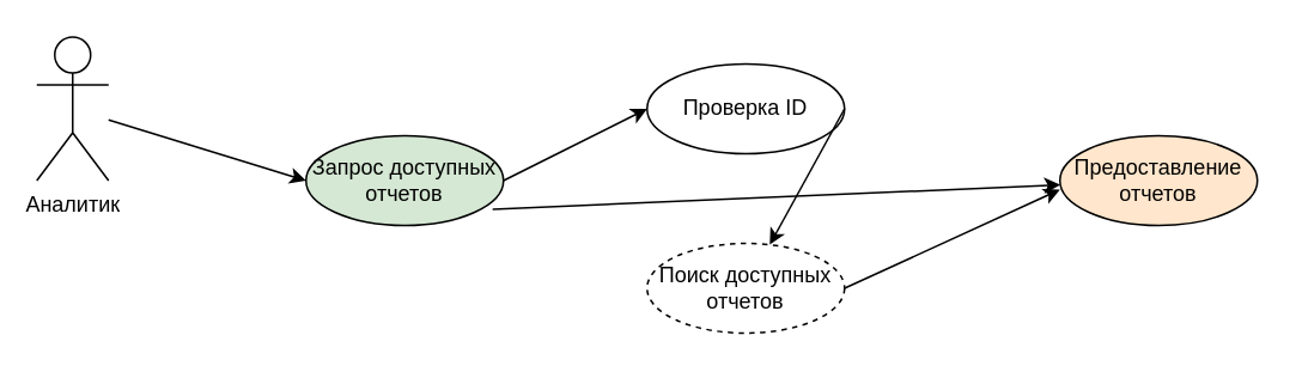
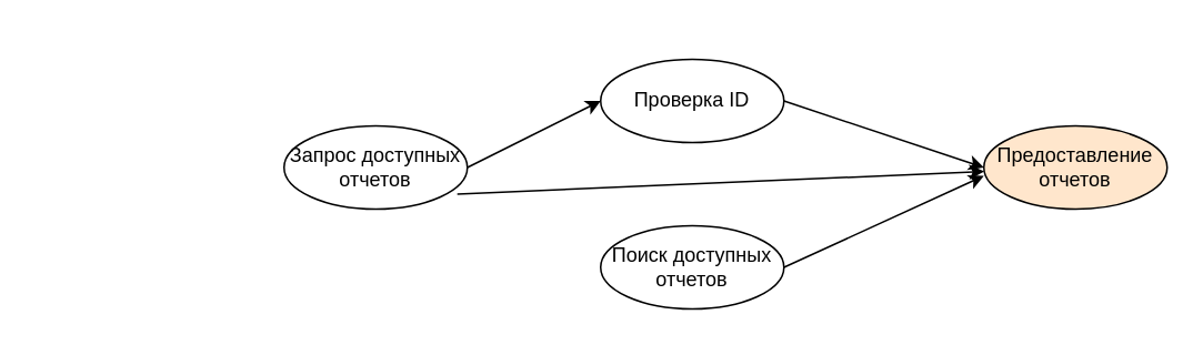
- <mxCell id="2" value="Аналитик&lt;br&gt;" style="shape=umlActor;verticalLabelPosition=bottom;verticalAlign=top;html=1;" parent="1" vertex="1"><mxGeometry x="20" y="20" width="40" height="80" as="geometry" /></mxCell>
- <mxCell id="6" value="" style="endArrow=classic;html=1;rounded=0;entryX=0;entryY=0.5;entryDx=0;entryDy=0;" parent="1" source="2" target="5" edge="1"><mxGeometry width="50" height="50" relative="1" as="geometry"><mxPoint x="260" y="125" as="sourcePoint" /><mxPoint x="130" y="65" as="targetPoint" /><Array as="points" /></mxGeometry></mxCell>
- <mxCell id="11" value="" style="endArrow=classic;html=1;rounded=0;exitX=1;exitY=0.5;exitDx=0;exitDy=0;" edge="1" parent="1" source="3" target="4"><mxGeometry width="50" height="50" relative="1" as="geometry"><mxPoint x="530" y="5" as="sourcePoint" /><mxPoint x="650" y="-50" as="targetPoint" /></mxGeometry></mxCell>
+ <mxCell id="11" value="" style="endArrow=classic;html=1;rounded=0;exitX=1;exitY=0.5;exitDx=0;exitDy=0;entryX=0;entryY=0.5;entryDx=0;entryDy=0;" edge="1" parent="1" source="3" target="10"><mxGeometry width="50" height="50" relative="1" as="geometry"><mxPoint x="530" y="5" as="sourcePoint" /><mxPoint x="650" y="-50" as="targetPoint" /></mxGeometry></mxCell>
- <mxCell id="5" value="Запрос доступных отчетов" style="ellipse;whiteSpace=wrap;html=1;fillColor=#d5e8d4;" parent="1" vertex="1"><mxGeometry x="170" y="75" width="110" height="50" as="geometry" /></mxCell>
+ <mxCell id="5" value="Запрос доступных отчетов" style="ellipse;whiteSpace=wrap;html=1;" parent="1" vertex="1"><mxGeometry x="170" y="75" width="110" height="50" as="geometry" /></mxCell>
- <mxCell id="4" value="Поиск доступных отчетов&lt;br&gt;" style="ellipse;whiteSpace=wrap;html=1;dashed=1;" parent="1" vertex="1"><mxGeometry x="360" y="135" width="110" height="50" as="geometry" /></mxCell>
+ <mxCell id="4" value="Поиск доступных отчетов&lt;br&gt;" style="ellipse;whiteSpace=wrap;html=1;" parent="1" vertex="1"><mxGeometry x="360" y="135" width="110" height="50" as="geometry" /></mxCell>
